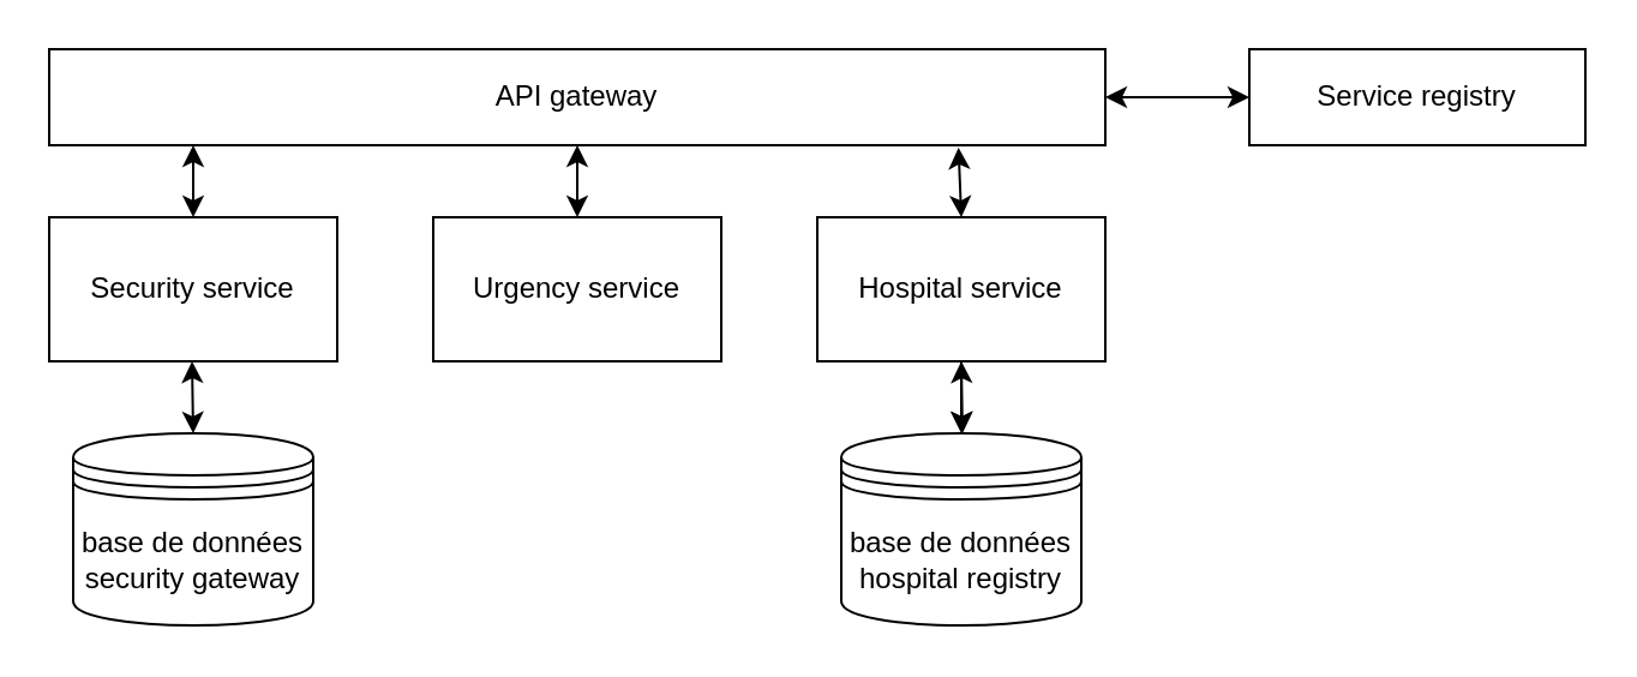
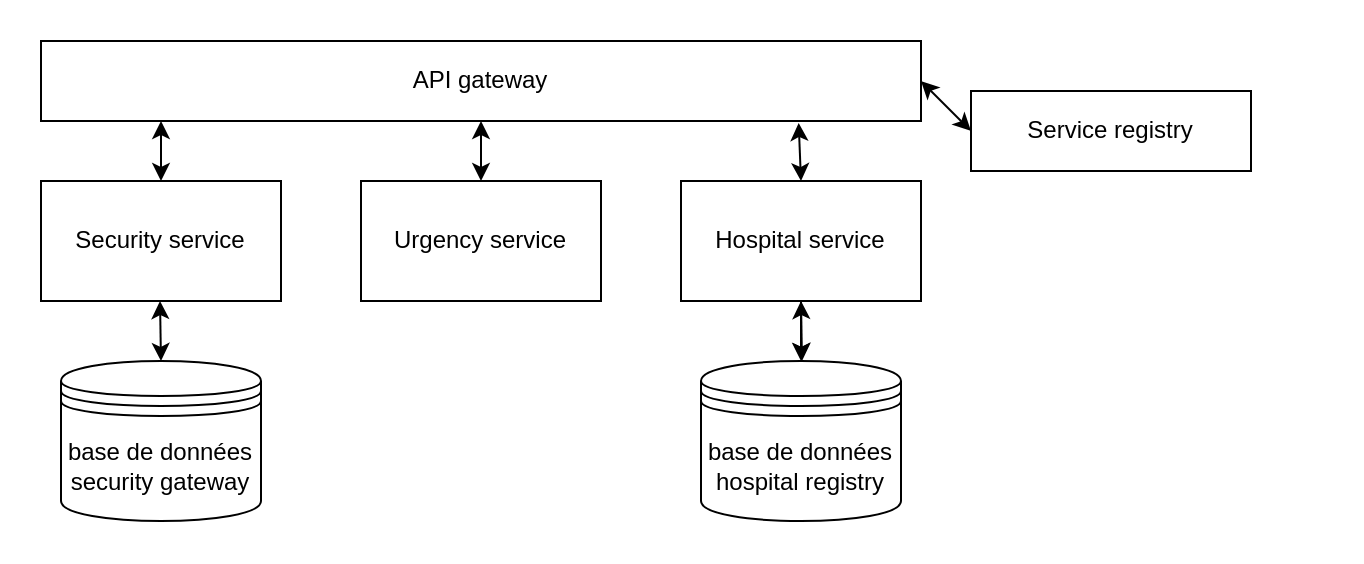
- <mxCell id="6" value="Service registry" style="rounded=0;whiteSpace=wrap;html=1;" parent="1" vertex="1"><mxGeometry x="520" y="20" width="140" height="40" as="geometry" /></mxCell>
+ <mxCell id="6" value="Service registry" style="rounded=0;whiteSpace=wrap;html=1;" parent="1" vertex="1"><mxGeometry x="485" y="45" width="140" height="40" as="geometry" /></mxCell>
